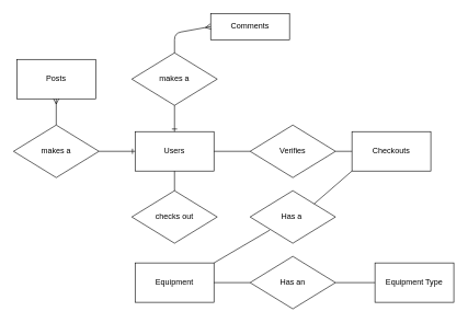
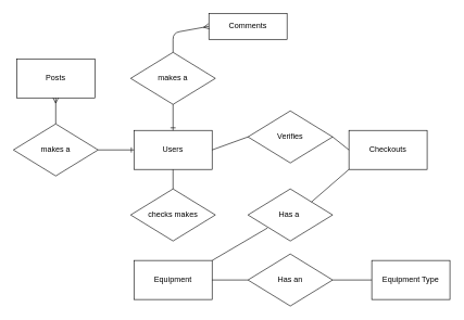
- <mxCell id="16" value="Verifies" style="rhombus;whiteSpace=wrap;html=1;" parent="1" vertex="1"><mxGeometry x="380" y="190" width="130" height="80" as="geometry" /></mxCell>
+ <mxCell id="16" value="Verifies" style="rhombus;whiteSpace=wrap;html=1;" parent="1" vertex="1"><mxGeometry x="380" y="170" width="130" height="80" as="geometry" /></mxCell>
- <mxCell id="15" value="checks out" style="rhombus;whiteSpace=wrap;html=1;" parent="1" vertex="1"><mxGeometry x="200" y="290" width="130" height="80" as="geometry" /></mxCell>
+ <mxCell id="15" value="checks makes" style="rhombus;whiteSpace=wrap;html=1;" parent="1" vertex="1"><mxGeometry x="200" y="290" width="130" height="80" as="geometry" /></mxCell>
